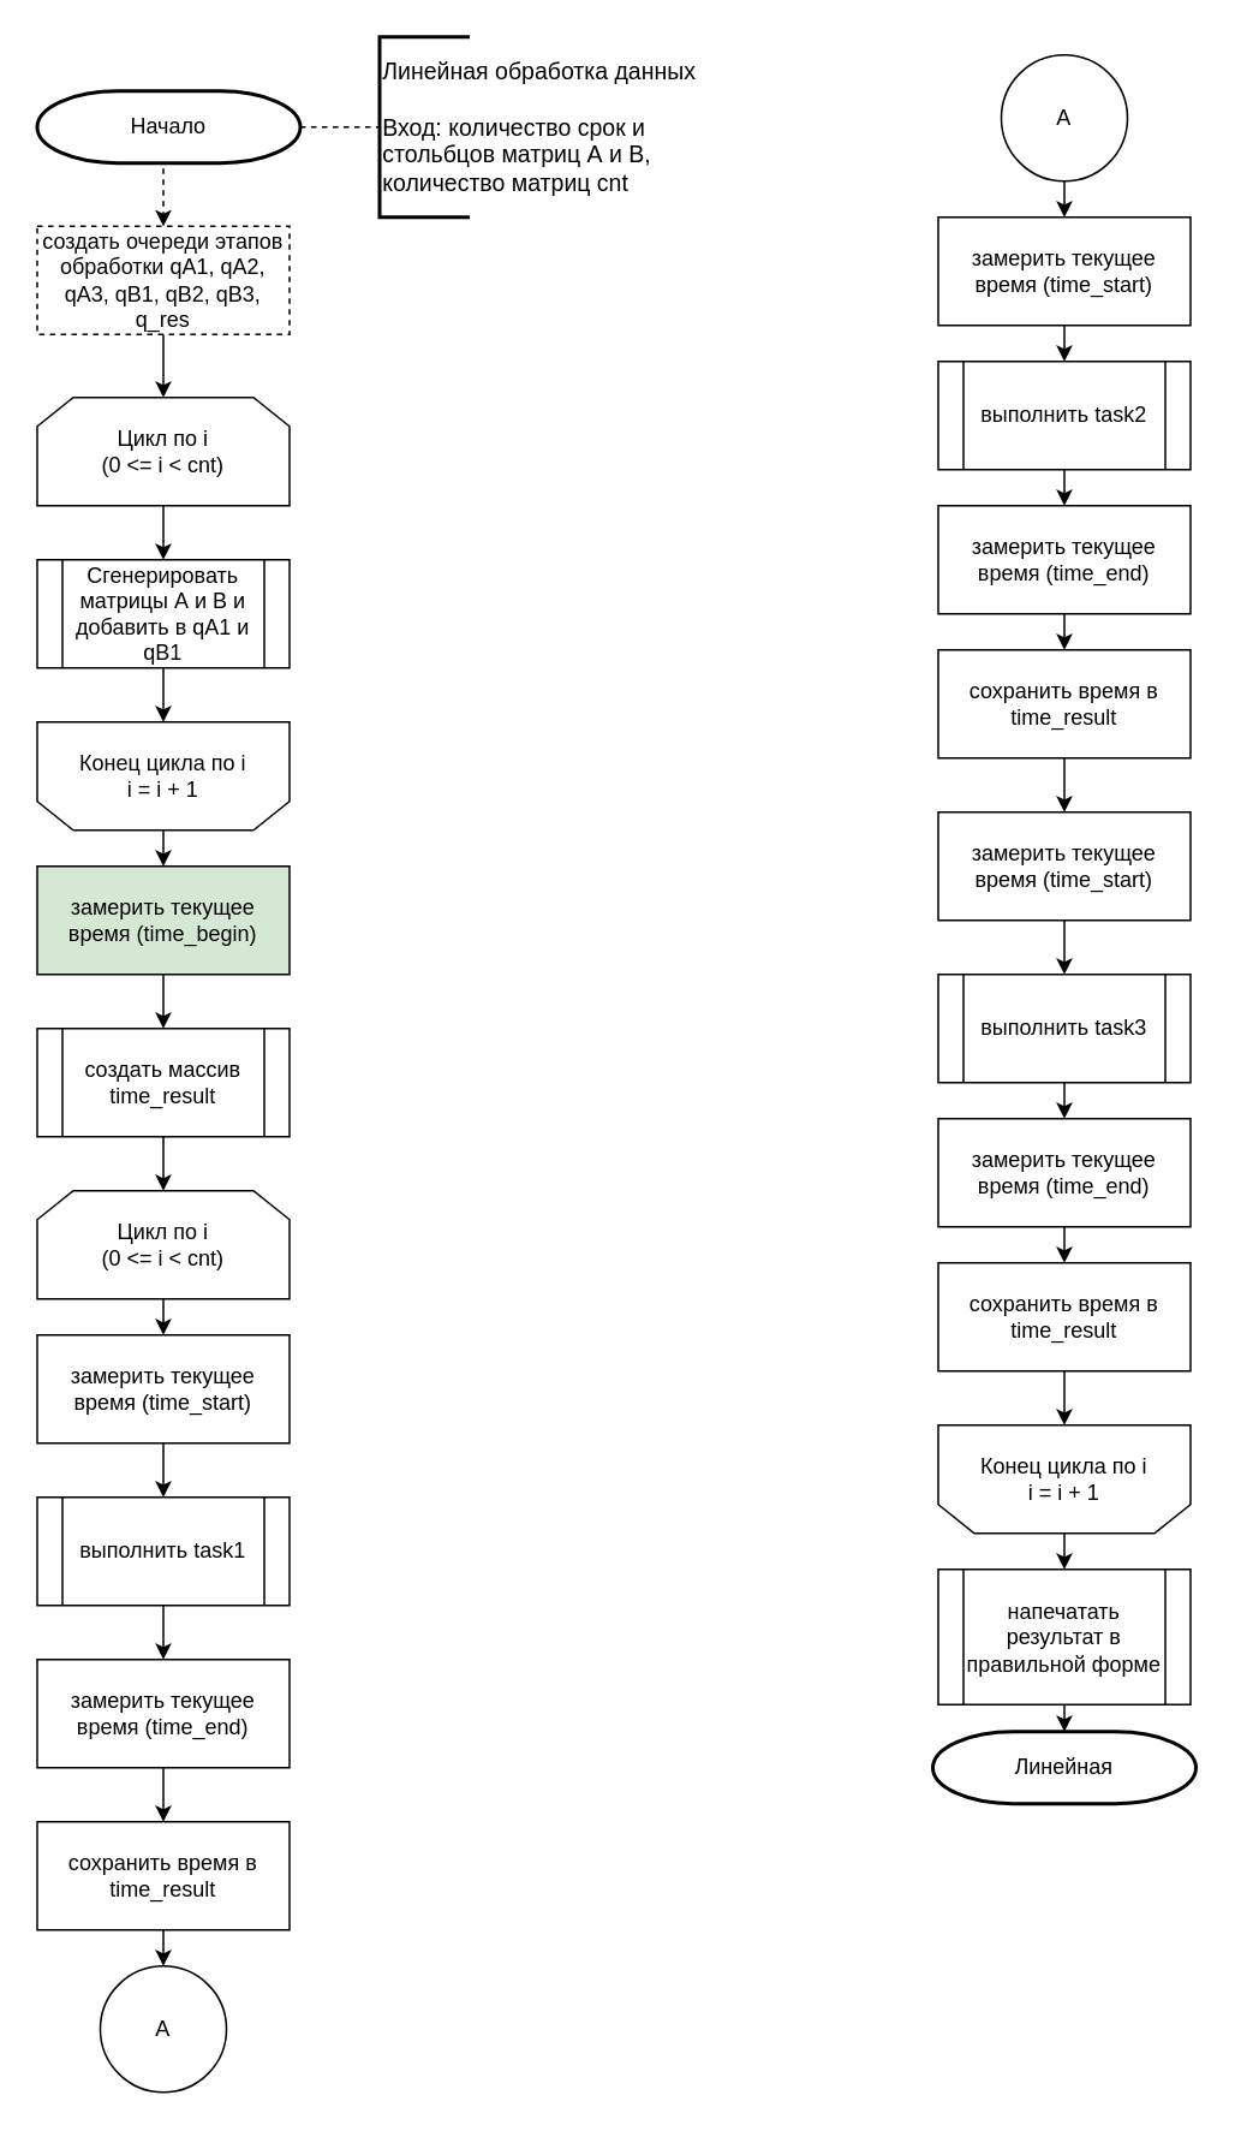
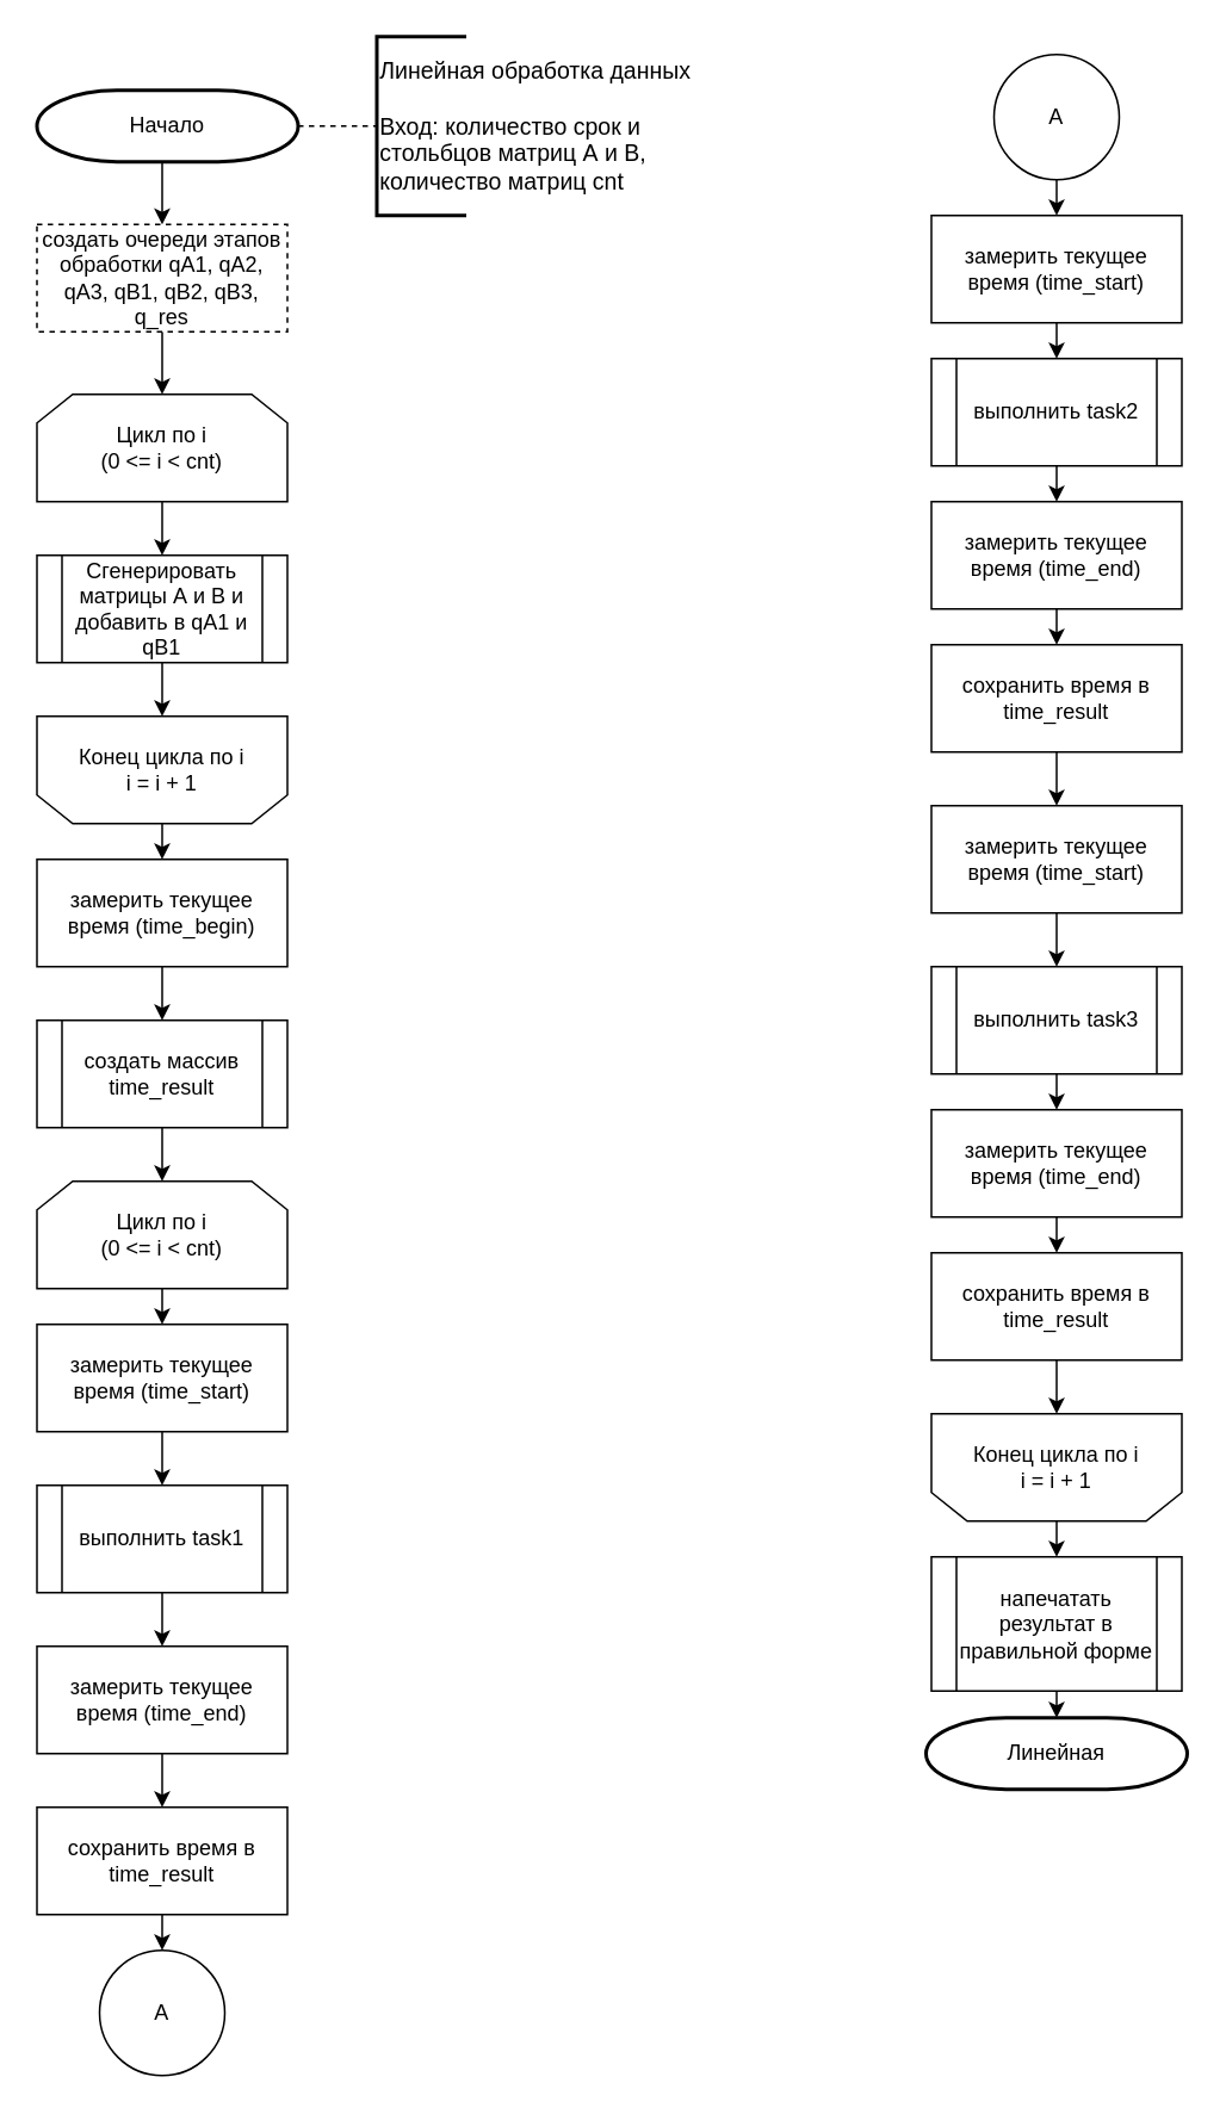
- <mxCell id="3" style="edgeStyle=orthogonalEdgeStyle;rounded=0;orthogonalLoop=1;jettySize=auto;html=1;exitX=0.5;exitY=1;exitDx=0;exitDy=0;exitPerimeter=0;entryX=0.5;entryY=0;entryDx=0;entryDy=0;dashed=1;" parent="1" source="4" target="8" edge="1"><mxGeometry relative="1" as="geometry" /></mxCell>
+ <mxCell id="3" style="edgeStyle=orthogonalEdgeStyle;rounded=0;orthogonalLoop=1;jettySize=auto;html=1;exitX=0.5;exitY=1;exitDx=0;exitDy=0;exitPerimeter=0;entryX=0.5;entryY=0;entryDx=0;entryDy=0;" parent="1" source="4" target="8" edge="1"><mxGeometry relative="1" as="geometry" /></mxCell>
- <mxCell id="16" value="замерить текущее время (time_begin)" style="rounded=0;whiteSpace=wrap;html=1;fillColor=#d5e8d4;" parent="1" vertex="1"><mxGeometry x="20" y="480" width="140" height="60" as="geometry" /></mxCell>
+ <mxCell id="16" value="замерить текущее время (time_begin)" style="rounded=0;whiteSpace=wrap;html=1;" parent="1" vertex="1"><mxGeometry x="20" y="480" width="140" height="60" as="geometry" /></mxCell>
